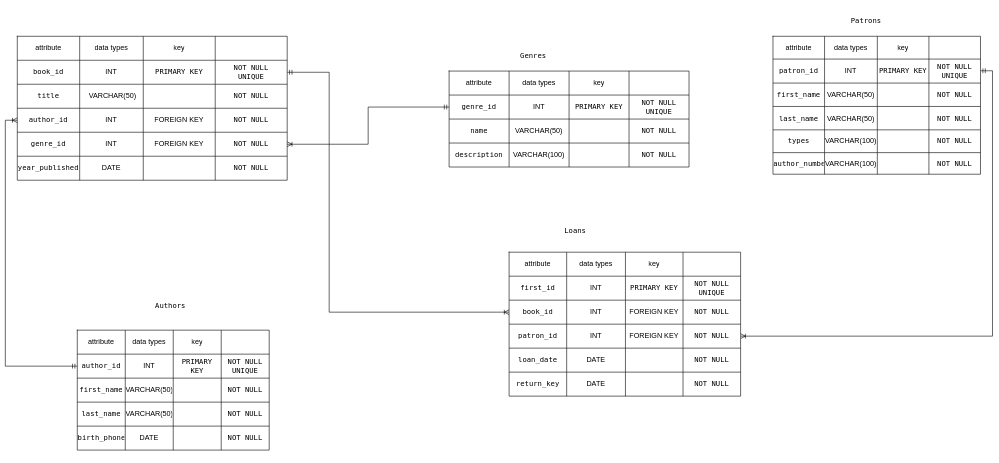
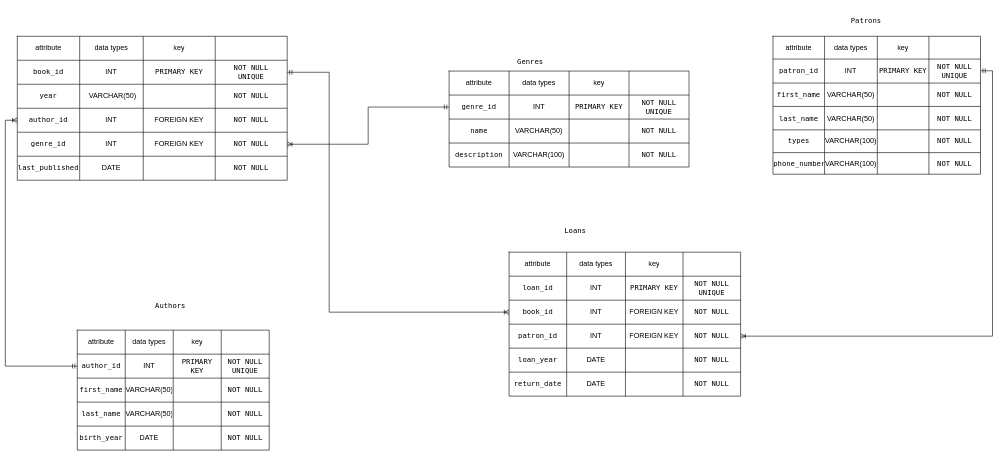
- <mxCell id="149" value="&lt;code class=&quot;MuiTypography-root MuiTypography-p3JetBrains css-31p1q4&quot;&gt;Genres&lt;/code&gt;" style="text;html=1;align=center;verticalAlign=middle;resizable=0;points=[];autosize=1;strokeColor=none;fillColor=none;" vertex="1" parent="1"><mxGeometry x="845" y="78" width="70" height="30" as="geometry" /></mxCell>
+ <mxCell id="149" value="&lt;code class=&quot;MuiTypography-root MuiTypography-p3JetBrains css-31p1q4&quot;&gt;Genres&lt;/code&gt;" style="text;html=1;align=center;verticalAlign=middle;resizable=0;points=[];autosize=1;strokeColor=none;fillColor=none;" vertex="1" parent="1"><mxGeometry x="840" y="88" width="70" height="30" as="geometry" /></mxCell>
- <mxCell id="15" value="&lt;code class=&quot;MuiTypography-root MuiTypography-p3JetBrains css-31p1q4&quot;&gt;title&lt;/code&gt;" style="shape=partialRectangle;html=1;whiteSpace=wrap;connectable=0;strokeColor=inherit;overflow=hidden;fillColor=none;top=0;left=0;bottom=0;right=0;pointerEvents=1;" vertex="1" parent="14"><mxGeometry width="104" height="40" as="geometry"><mxRectangle width="104" height="40" as="alternateBounds" /></mxGeometry></mxCell>
+ <mxCell id="15" value="&lt;code class=&quot;MuiTypography-root MuiTypography-p3JetBrains css-31p1q4&quot;&gt;year&lt;/code&gt;" style="shape=partialRectangle;html=1;whiteSpace=wrap;connectable=0;strokeColor=inherit;overflow=hidden;fillColor=none;top=0;left=0;bottom=0;right=0;pointerEvents=1;" vertex="1" parent="14"><mxGeometry width="104" height="40" as="geometry"><mxRectangle width="104" height="40" as="alternateBounds" /></mxGeometry></mxCell>
- <mxCell id="62" value="&lt;code class=&quot;MuiTypography-root MuiTypography-p3JetBrains css-31p1q4&quot;&gt;author_number&lt;/code&gt;" style="shape=partialRectangle;html=1;whiteSpace=wrap;connectable=0;strokeColor=inherit;overflow=hidden;fillColor=none;top=0;left=0;bottom=0;right=0;pointerEvents=1;" vertex="1" parent="61"><mxGeometry width="86" height="36" as="geometry"><mxRectangle width="86" height="36" as="alternateBounds" /></mxGeometry></mxCell>
+ <mxCell id="62" value="&lt;code class=&quot;MuiTypography-root MuiTypography-p3JetBrains css-31p1q4&quot;&gt;phone_number&lt;/code&gt;" style="shape=partialRectangle;html=1;whiteSpace=wrap;connectable=0;strokeColor=inherit;overflow=hidden;fillColor=none;top=0;left=0;bottom=0;right=0;pointerEvents=1;" vertex="1" parent="61"><mxGeometry width="86" height="36" as="geometry"><mxRectangle width="86" height="36" as="alternateBounds" /></mxGeometry></mxCell>
- <mxCell id="30" value="&lt;code class=&quot;MuiTypography-root MuiTypography-p3JetBrains css-31p1q4&quot;&gt;year_published&lt;/code&gt;" style="shape=partialRectangle;html=1;whiteSpace=wrap;connectable=0;strokeColor=inherit;overflow=hidden;fillColor=none;top=0;left=0;bottom=0;right=0;pointerEvents=1;" vertex="1" parent="29"><mxGeometry width="104" height="40" as="geometry"><mxRectangle width="104" height="40" as="alternateBounds" /></mxGeometry></mxCell>
+ <mxCell id="30" value="&lt;code class=&quot;MuiTypography-root MuiTypography-p3JetBrains css-31p1q4&quot;&gt;last_published&lt;/code&gt;" style="shape=partialRectangle;html=1;whiteSpace=wrap;connectable=0;strokeColor=inherit;overflow=hidden;fillColor=none;top=0;left=0;bottom=0;right=0;pointerEvents=1;" vertex="1" parent="29"><mxGeometry width="104" height="40" as="geometry"><mxRectangle width="104" height="40" as="alternateBounds" /></mxGeometry></mxCell>
- <mxCell id="74" value="&lt;code class=&quot;MuiTypography-root MuiTypography-p3JetBrains css-31p1q4&quot;&gt;first_id&lt;/code&gt;" style="shape=partialRectangle;html=1;whiteSpace=wrap;connectable=0;strokeColor=inherit;overflow=hidden;fillColor=none;top=0;left=0;bottom=0;right=0;pointerEvents=1;" vertex="1" parent="73"><mxGeometry width="96" height="40" as="geometry"><mxRectangle width="96" height="40" as="alternateBounds" /></mxGeometry></mxCell>
+ <mxCell id="74" value="&lt;code class=&quot;MuiTypography-root MuiTypography-p3JetBrains css-31p1q4&quot;&gt;loan_id&lt;/code&gt;" style="shape=partialRectangle;html=1;whiteSpace=wrap;connectable=0;strokeColor=inherit;overflow=hidden;fillColor=none;top=0;left=0;bottom=0;right=0;pointerEvents=1;" vertex="1" parent="73"><mxGeometry width="96" height="40" as="geometry"><mxRectangle width="96" height="40" as="alternateBounds" /></mxGeometry></mxCell>
- <mxCell id="89" value="&lt;code class=&quot;MuiTypography-root MuiTypography-p3JetBrains css-31p1q4&quot;&gt;loan_date&lt;/code&gt;" style="shape=partialRectangle;html=1;whiteSpace=wrap;connectable=0;strokeColor=inherit;overflow=hidden;fillColor=none;top=0;left=0;bottom=0;right=0;pointerEvents=1;" vertex="1" parent="88"><mxGeometry width="96" height="40" as="geometry"><mxRectangle width="96" height="40" as="alternateBounds" /></mxGeometry></mxCell>
+ <mxCell id="89" value="&lt;code class=&quot;MuiTypography-root MuiTypography-p3JetBrains css-31p1q4&quot;&gt;loan_year&lt;/code&gt;" style="shape=partialRectangle;html=1;whiteSpace=wrap;connectable=0;strokeColor=inherit;overflow=hidden;fillColor=none;top=0;left=0;bottom=0;right=0;pointerEvents=1;" vertex="1" parent="88"><mxGeometry width="96" height="40" as="geometry"><mxRectangle width="96" height="40" as="alternateBounds" /></mxGeometry></mxCell>
- <mxCell id="94" value="&lt;code class=&quot;MuiTypography-root MuiTypography-p3JetBrains css-31p1q4&quot;&gt;return_key&lt;/code&gt;" style="shape=partialRectangle;html=1;whiteSpace=wrap;connectable=0;strokeColor=inherit;overflow=hidden;fillColor=none;top=0;left=0;bottom=0;right=0;pointerEvents=1;" vertex="1" parent="93"><mxGeometry width="96" height="40" as="geometry"><mxRectangle width="96" height="40" as="alternateBounds" /></mxGeometry></mxCell>
+ <mxCell id="94" value="&lt;code class=&quot;MuiTypography-root MuiTypography-p3JetBrains css-31p1q4&quot;&gt;return_date&lt;/code&gt;" style="shape=partialRectangle;html=1;whiteSpace=wrap;connectable=0;strokeColor=inherit;overflow=hidden;fillColor=none;top=0;left=0;bottom=0;right=0;pointerEvents=1;" vertex="1" parent="93"><mxGeometry width="96" height="40" as="geometry"><mxRectangle width="96" height="40" as="alternateBounds" /></mxGeometry></mxCell>
- <mxCell id="121" value="&lt;code class=&quot;MuiTypography-root MuiTypography-p3JetBrains css-31p1q4&quot;&gt;birth_phone&lt;/code&gt;" style="shape=partialRectangle;html=1;whiteSpace=wrap;connectable=0;strokeColor=inherit;overflow=hidden;fillColor=none;top=0;left=0;bottom=0;right=0;pointerEvents=1;" vertex="1" parent="120"><mxGeometry width="80" height="40" as="geometry"><mxRectangle width="80" height="40" as="alternateBounds" /></mxGeometry></mxCell>
+ <mxCell id="121" value="&lt;code class=&quot;MuiTypography-root MuiTypography-p3JetBrains css-31p1q4&quot;&gt;birth_year&lt;/code&gt;" style="shape=partialRectangle;html=1;whiteSpace=wrap;connectable=0;strokeColor=inherit;overflow=hidden;fillColor=none;top=0;left=0;bottom=0;right=0;pointerEvents=1;" vertex="1" parent="120"><mxGeometry width="80" height="40" as="geometry"><mxRectangle width="80" height="40" as="alternateBounds" /></mxGeometry></mxCell>
